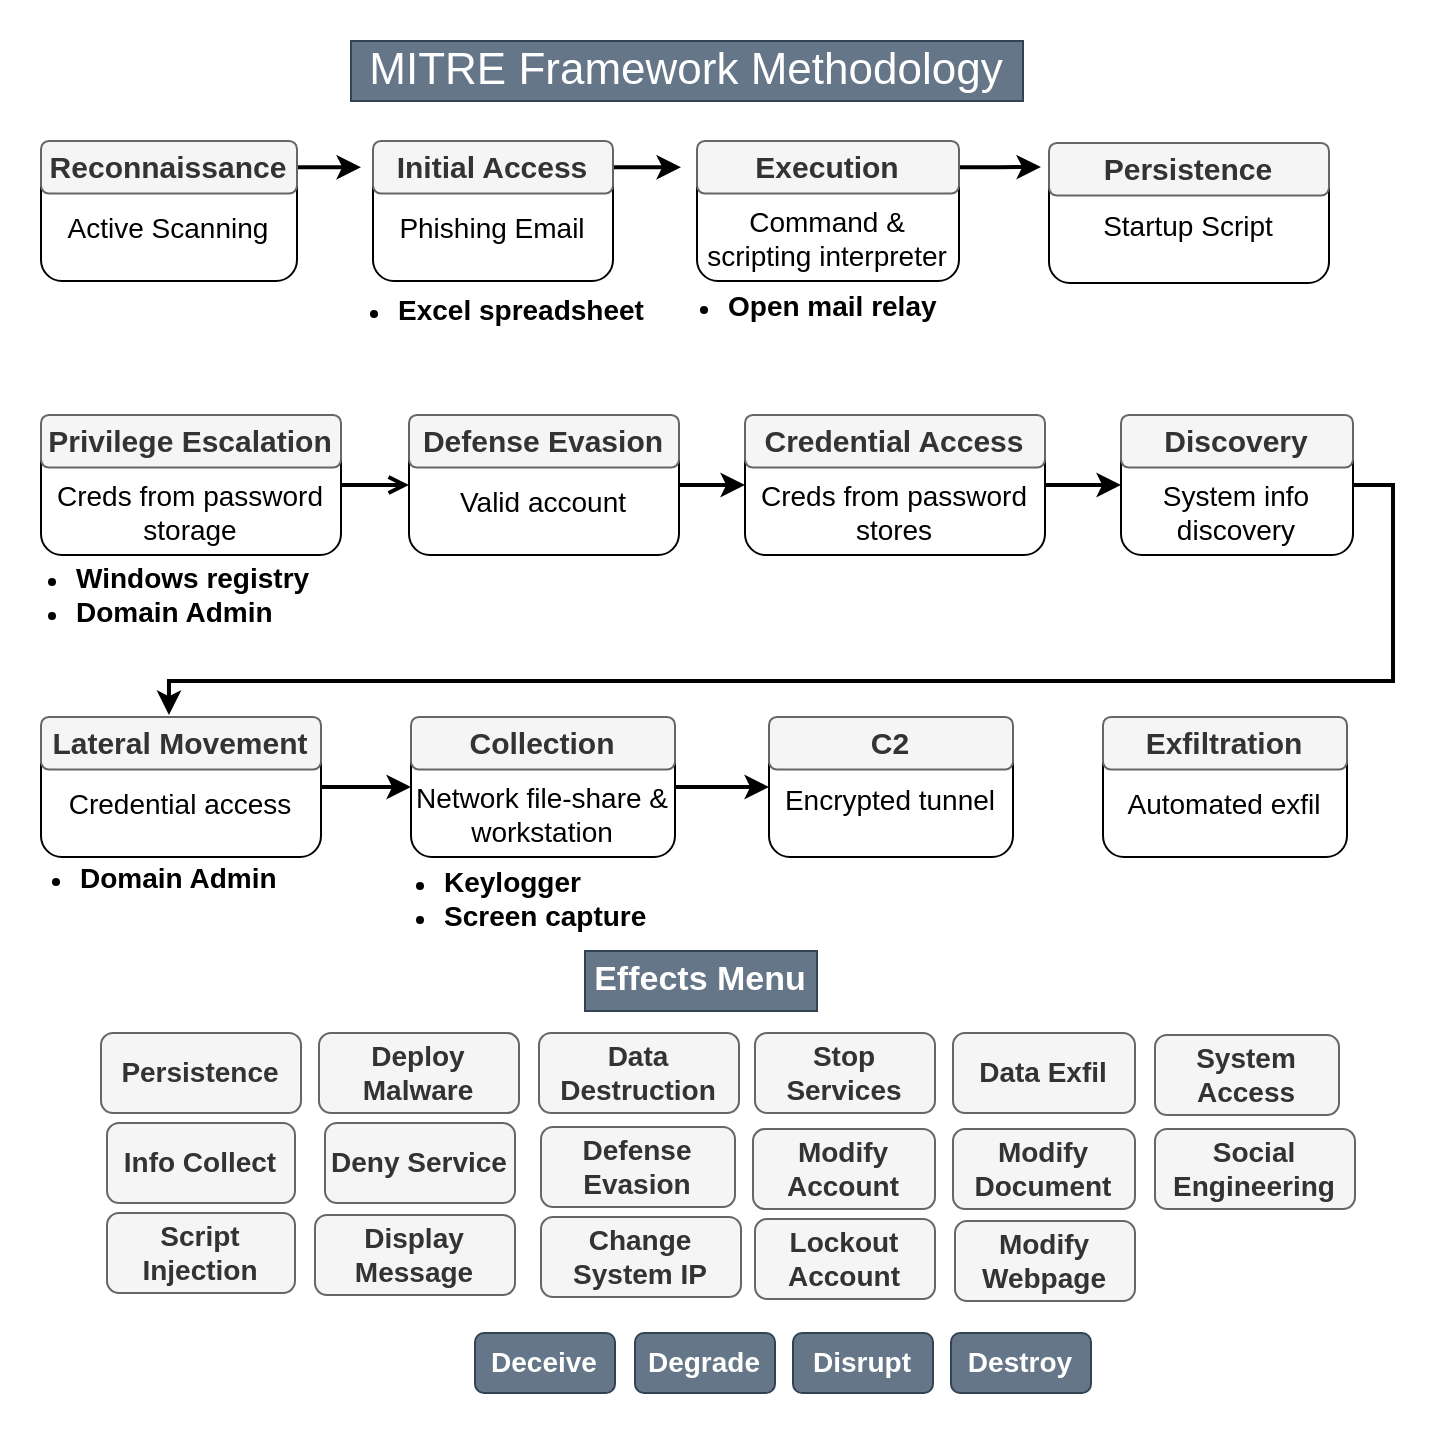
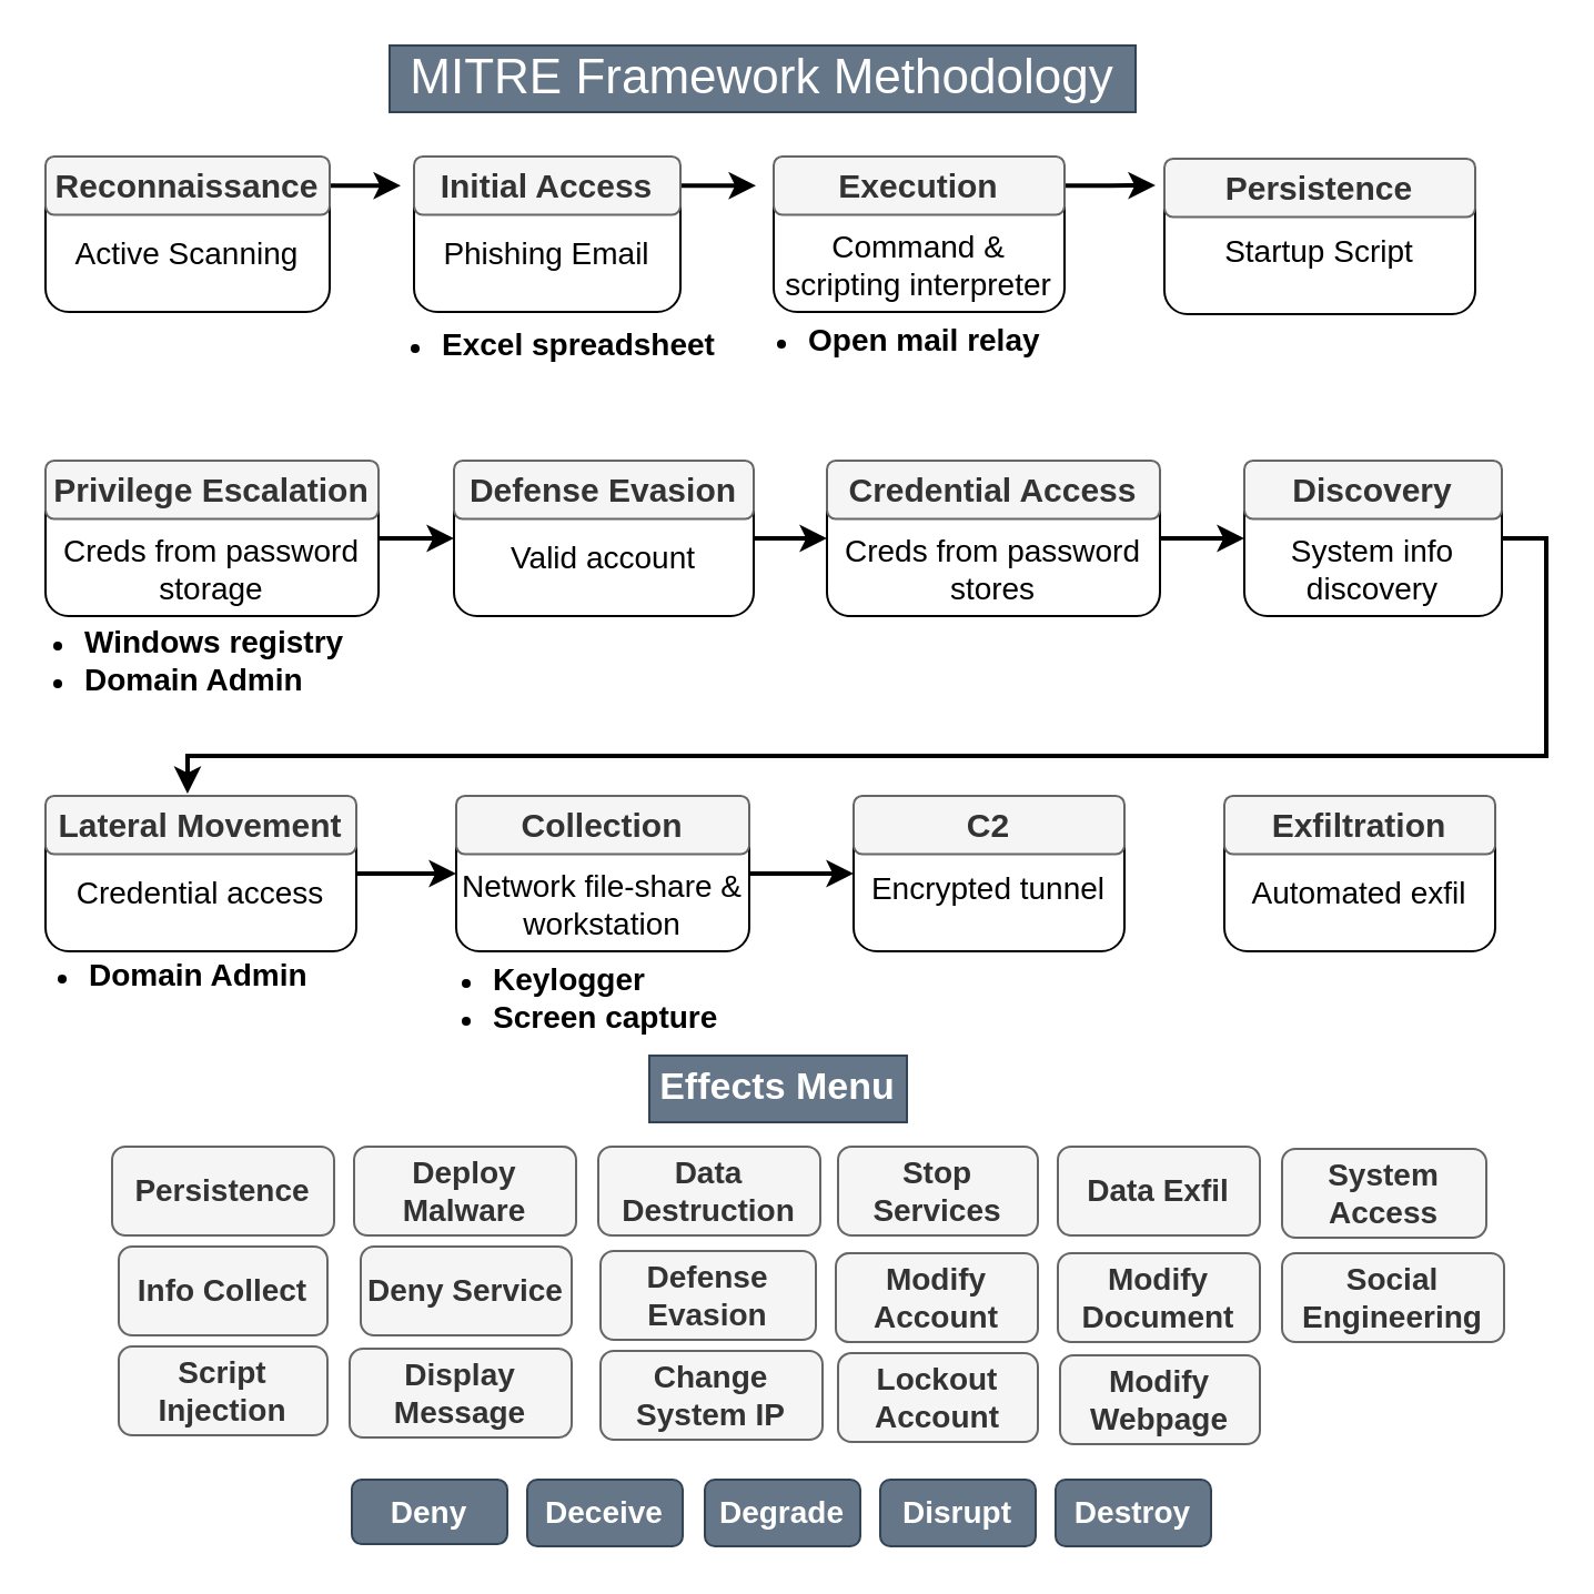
- <mxCell id="54" style="edgeStyle=orthogonalEdgeStyle;rounded=0;orthogonalLoop=1;jettySize=auto;html=1;exitX=1;exitY=0.5;exitDx=0;exitDy=0;entryX=0;entryY=0.5;entryDx=0;entryDy=0;strokeWidth=2;endArrow=open;" edge="1" parent="1" source="23" target="27"><mxGeometry relative="1" as="geometry" /></mxCell>
+ <mxCell id="54" style="edgeStyle=orthogonalEdgeStyle;rounded=0;orthogonalLoop=1;jettySize=auto;html=1;exitX=1;exitY=0.5;exitDx=0;exitDy=0;entryX=0;entryY=0.5;entryDx=0;entryDy=0;strokeWidth=2;" edge="1" parent="1" source="23" target="27"><mxGeometry relative="1" as="geometry" /></mxCell>
+ <mxCell id="80" value="Deny" style="rounded=1;whiteSpace=wrap;html=1;fontSize=14;fontStyle=1;labelBorderColor=none;textShadow=0;fillColor=#647687;fontColor=#ffffff;strokeColor=#314354;" vertex="1" parent="1"><mxGeometry x="158" y="666" width="70" height="29" as="geometry" /></mxCell>
